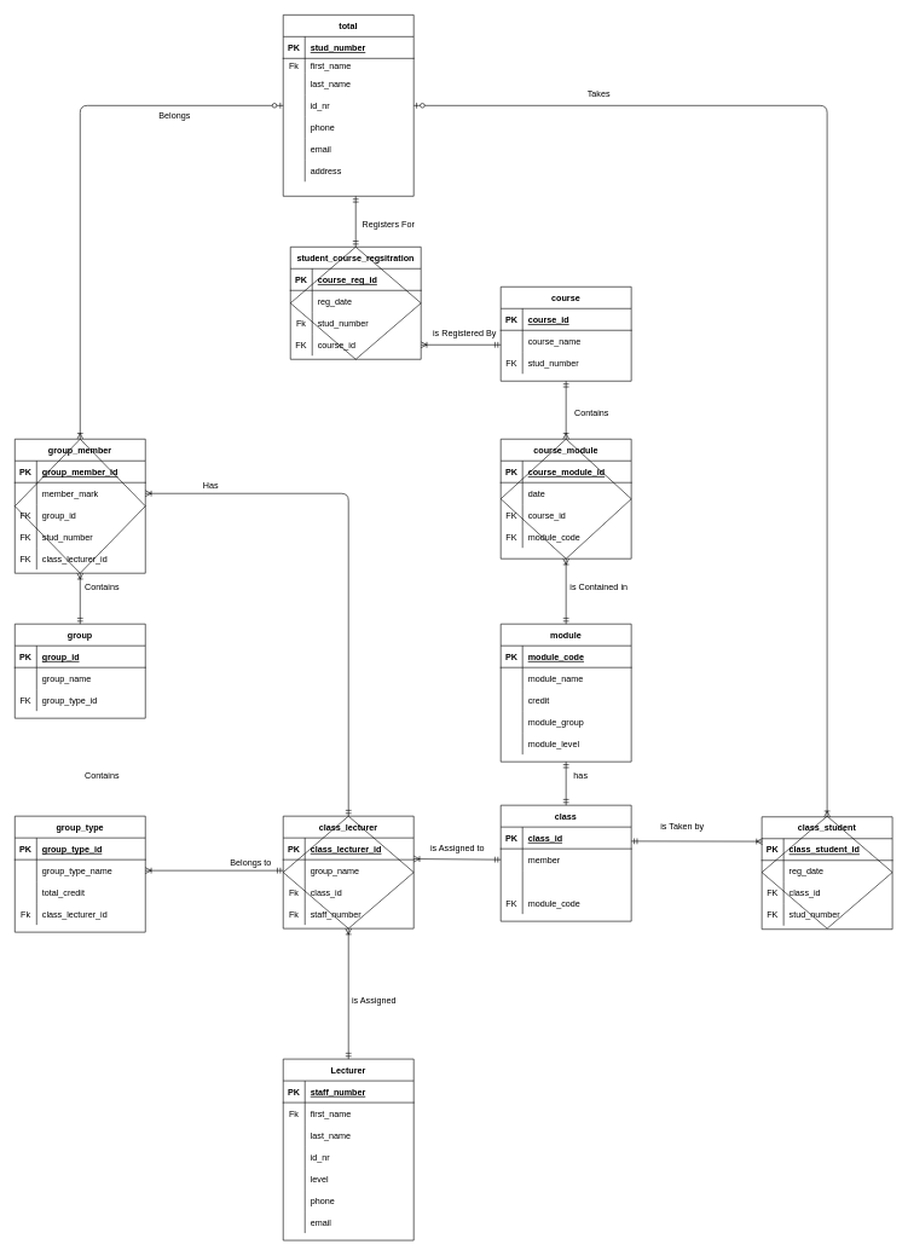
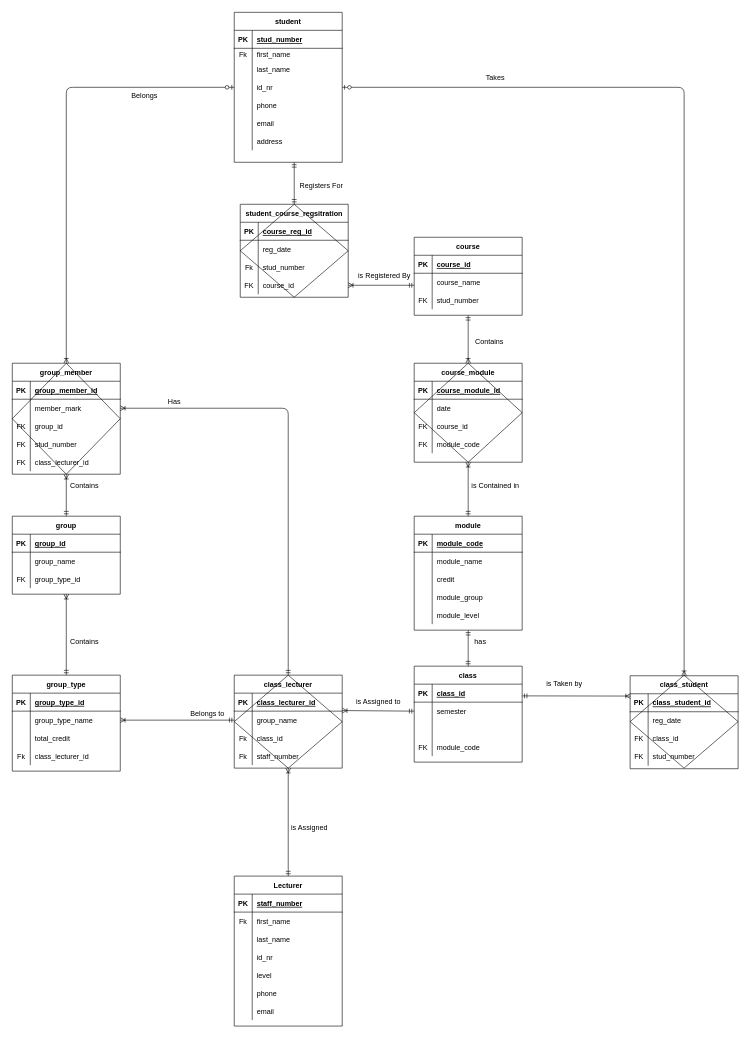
- <mxCell id="2" value="total" style="shape=table;startSize=30;container=1;collapsible=1;childLayout=tableLayout;fixedRows=1;rowLines=0;fontStyle=1;align=center;resizeLast=1;" vertex="1" parent="1"><mxGeometry x="390" y="20" width="180" height="250" as="geometry" /></mxCell>
+ <mxCell id="2" value="student" style="shape=table;startSize=30;container=1;collapsible=1;childLayout=tableLayout;fixedRows=1;rowLines=0;fontStyle=1;align=center;resizeLast=1;" vertex="1" parent="1"><mxGeometry x="390" y="20" width="180" height="250" as="geometry" /></mxCell>
+ <mxCell id="134" value="" style="fontSize=12;html=1;endArrow=ERoneToMany;startArrow=ERmandOne;exitX=0.5;exitY=0;exitDx=0;exitDy=0;entryX=0.5;entryY=1;entryDx=0;entryDy=0;" edge="1" parent="1" source="90" target="103"><mxGeometry width="100" height="100" relative="1" as="geometry"><mxPoint x="270" y="1020" as="sourcePoint" /><mxPoint x="400" y="900" as="targetPoint" /></mxGeometry></mxCell>
- <mxCell id="160" value="member" style="shape=partialRectangle;connectable=0;fillColor=none;top=0;left=0;bottom=0;right=0;align=left;spacingLeft=6;overflow=hidden;" vertex="1" parent="158"><mxGeometry x="30" width="150" height="30" as="geometry" /></mxCell>
+ <mxCell id="160" value="semester" style="shape=partialRectangle;connectable=0;fillColor=none;top=0;left=0;bottom=0;right=0;align=left;spacingLeft=6;overflow=hidden;" vertex="1" parent="158"><mxGeometry x="30" width="150" height="30" as="geometry" /></mxCell>
